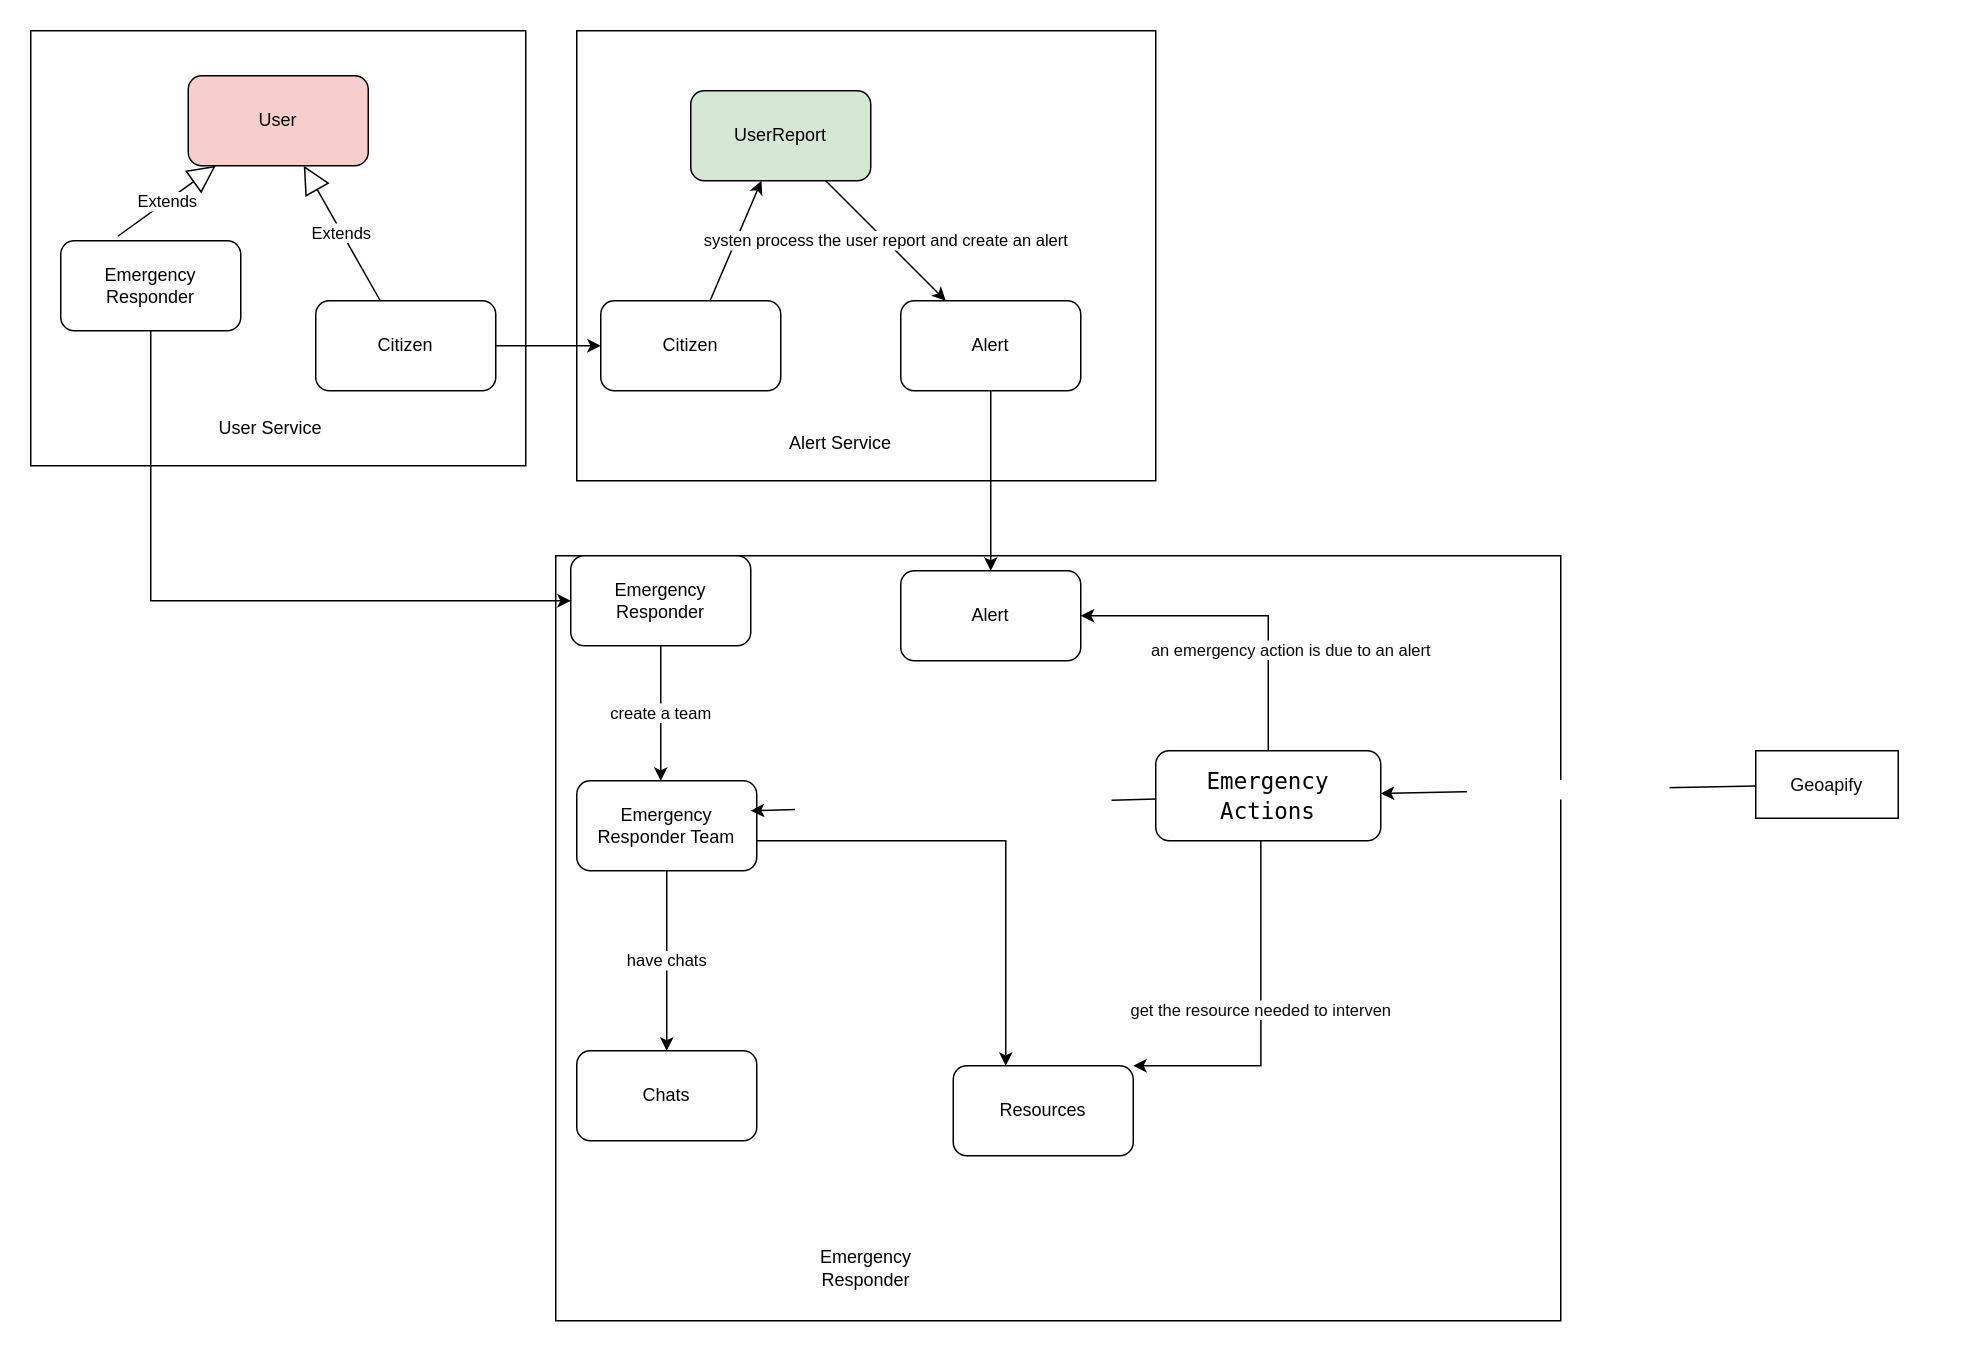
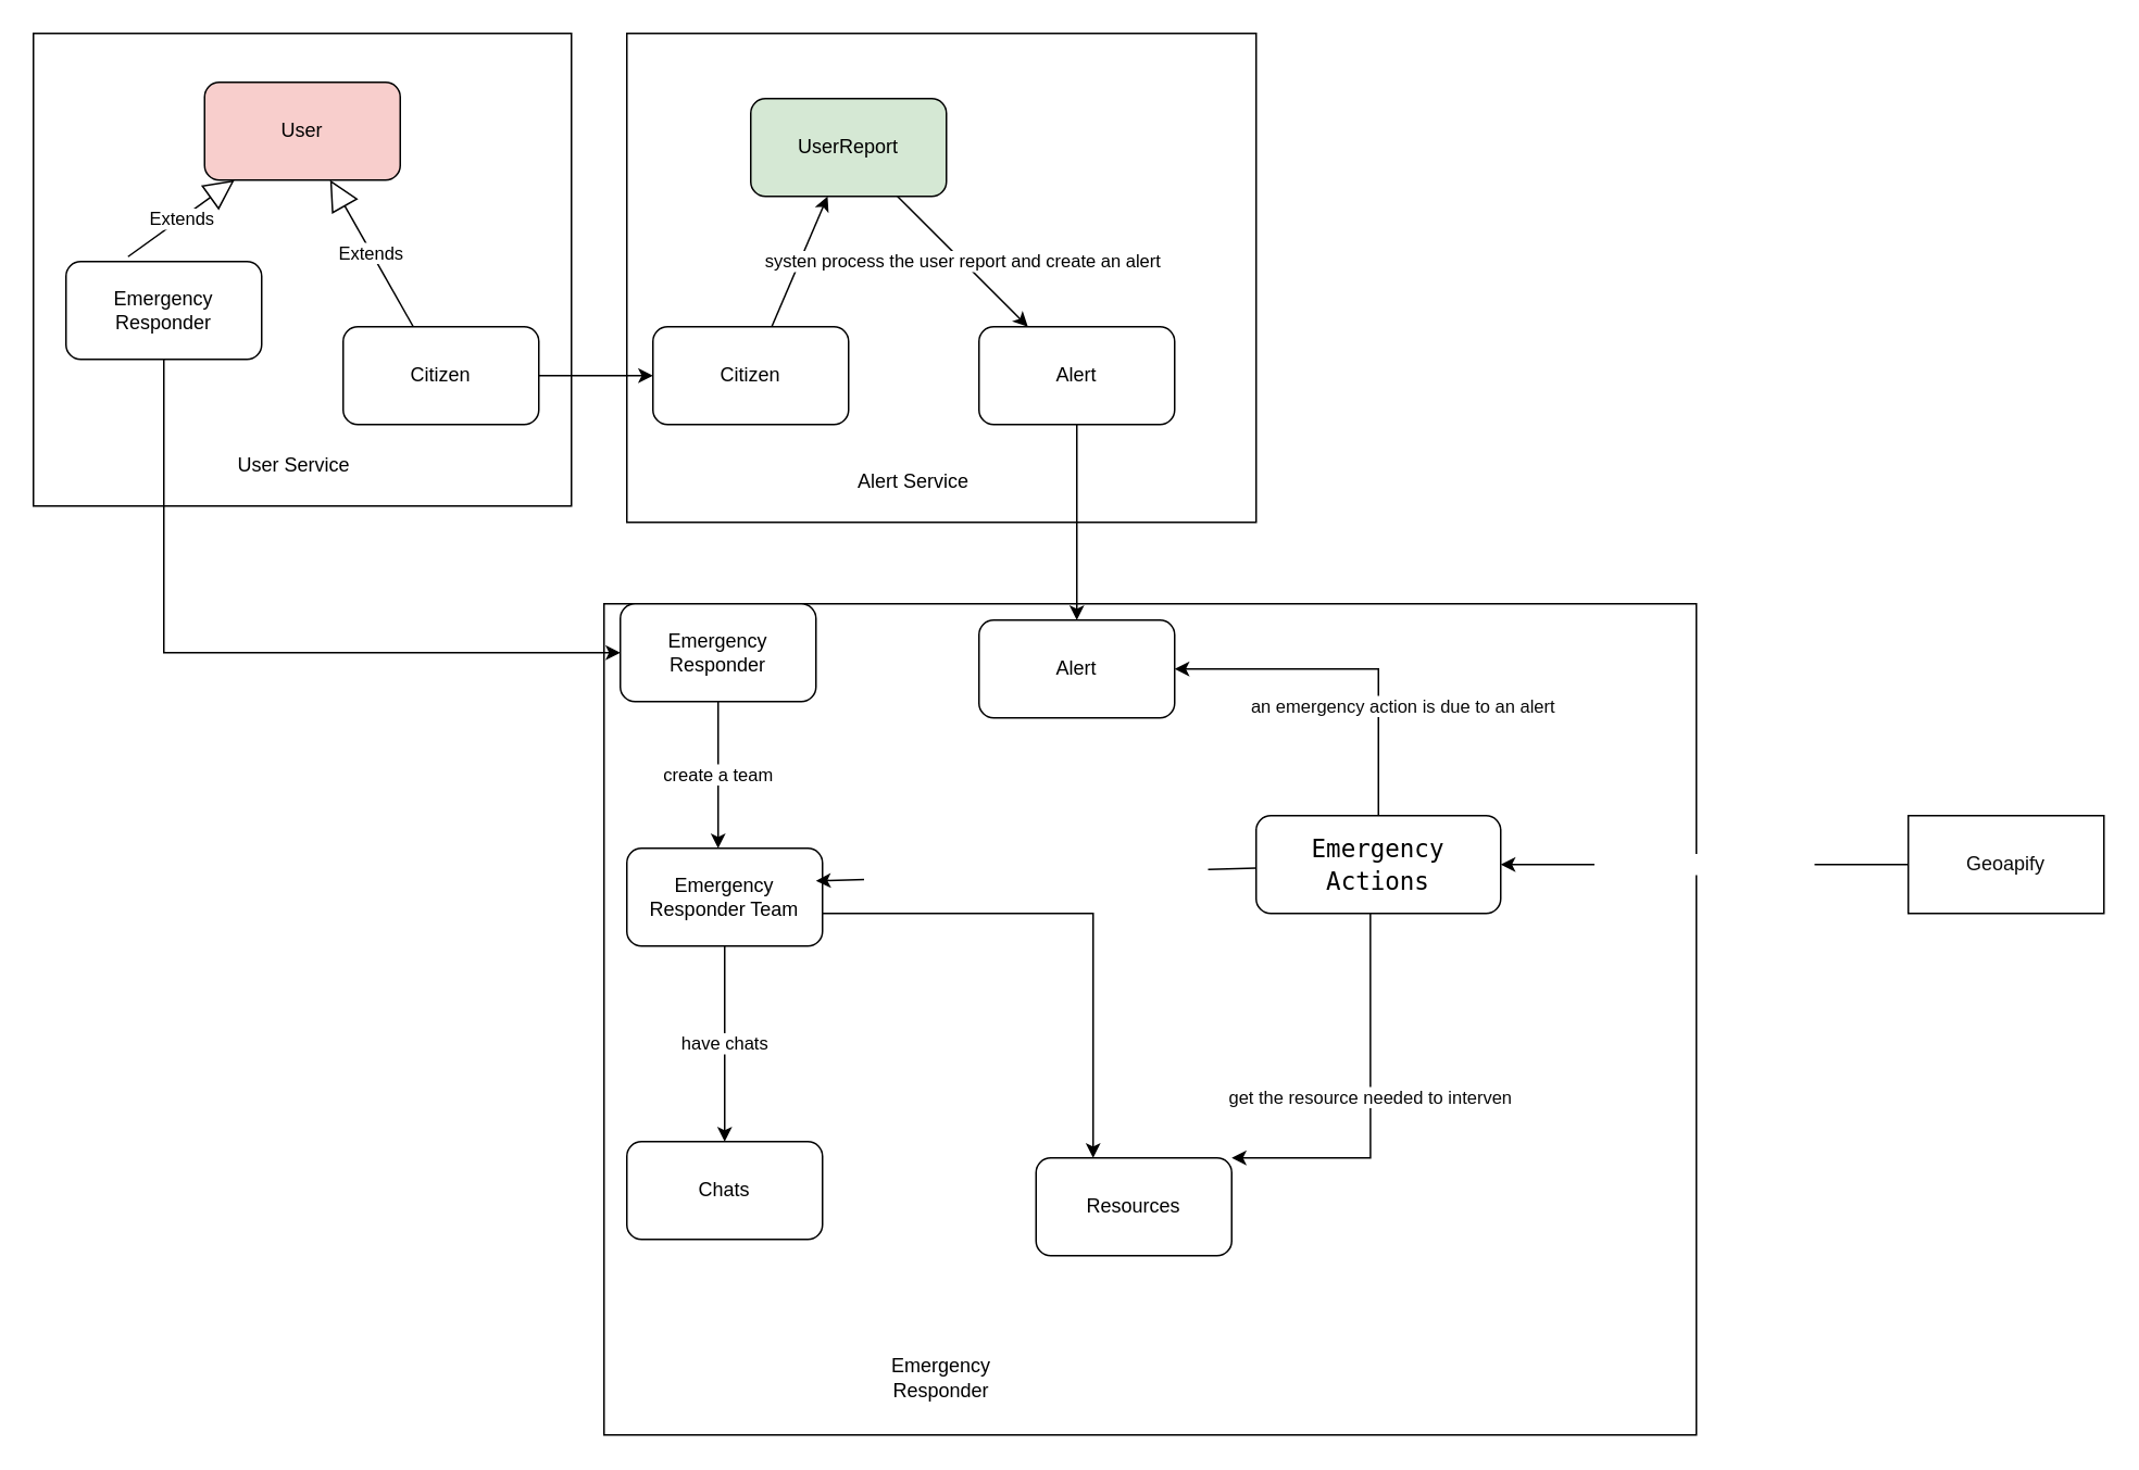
- <mxCell id="33" value="Geoapify" style="rounded=0;whiteSpace=wrap;html=1;labelBackgroundColor=#FFFFFF;fontColor=#0A0A0A;" parent="1" vertex="1"><mxGeometry x="1170" y="500" width="95" height="45" as="geometry" /></mxCell>
+ <mxCell id="33" value="Geoapify" style="rounded=0;whiteSpace=wrap;html=1;labelBackgroundColor=#FFFFFF;fontColor=#0A0A0A;" parent="1" vertex="1"><mxGeometry x="1170" y="500" width="120" height="60" as="geometry" /></mxCell>
